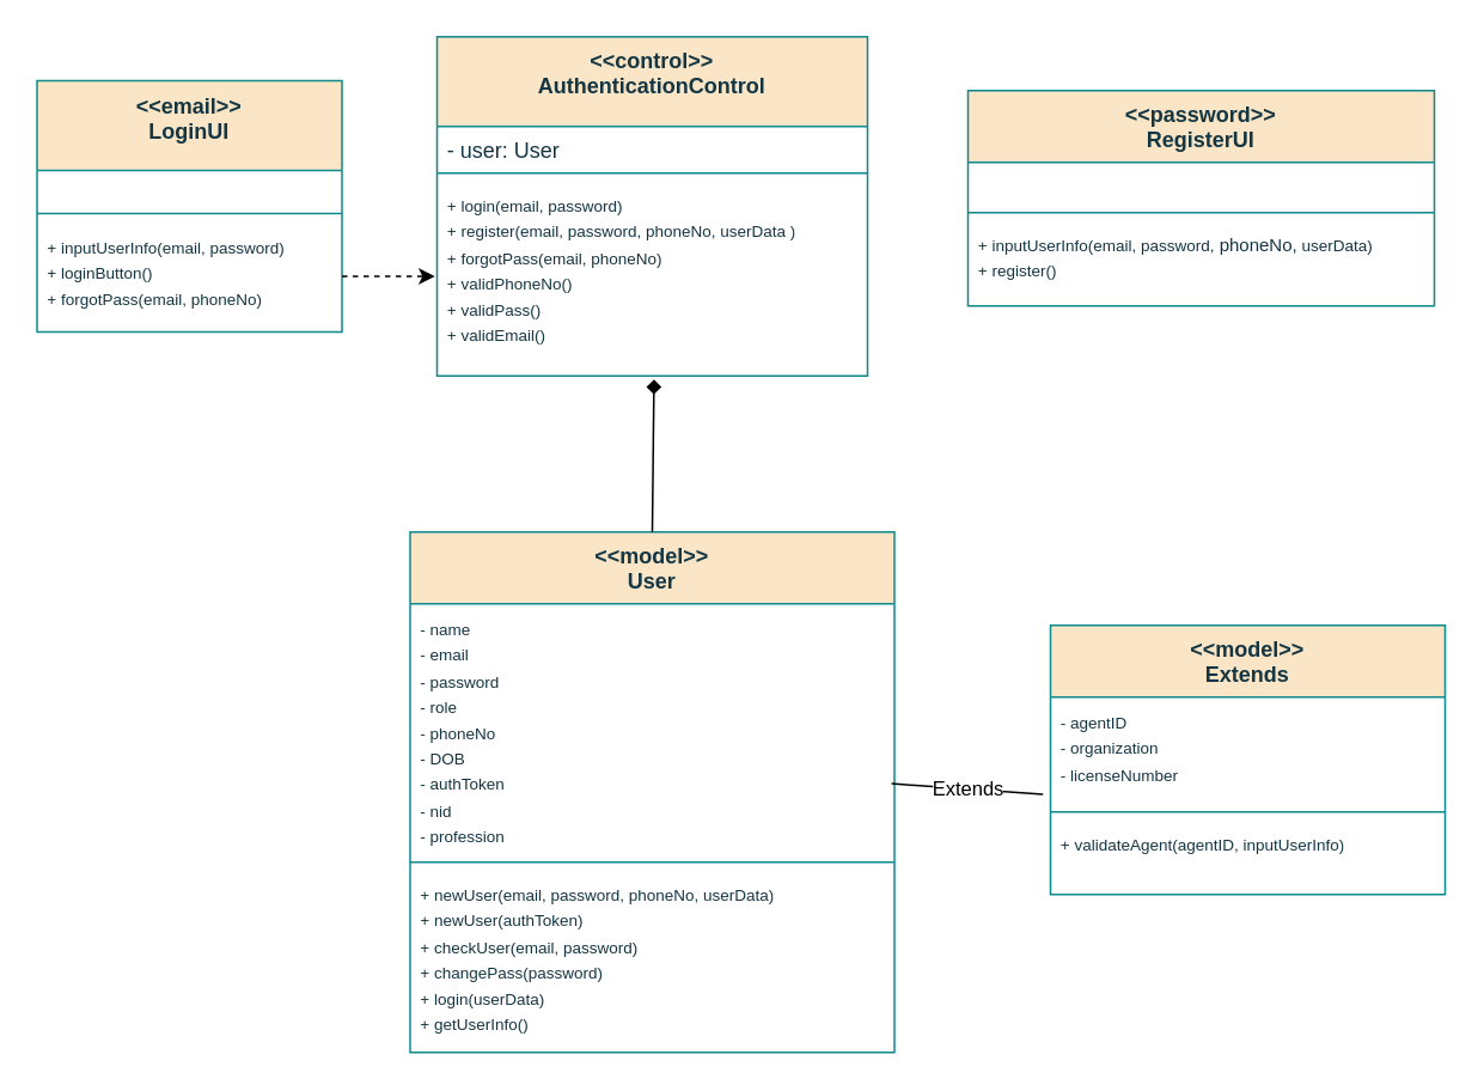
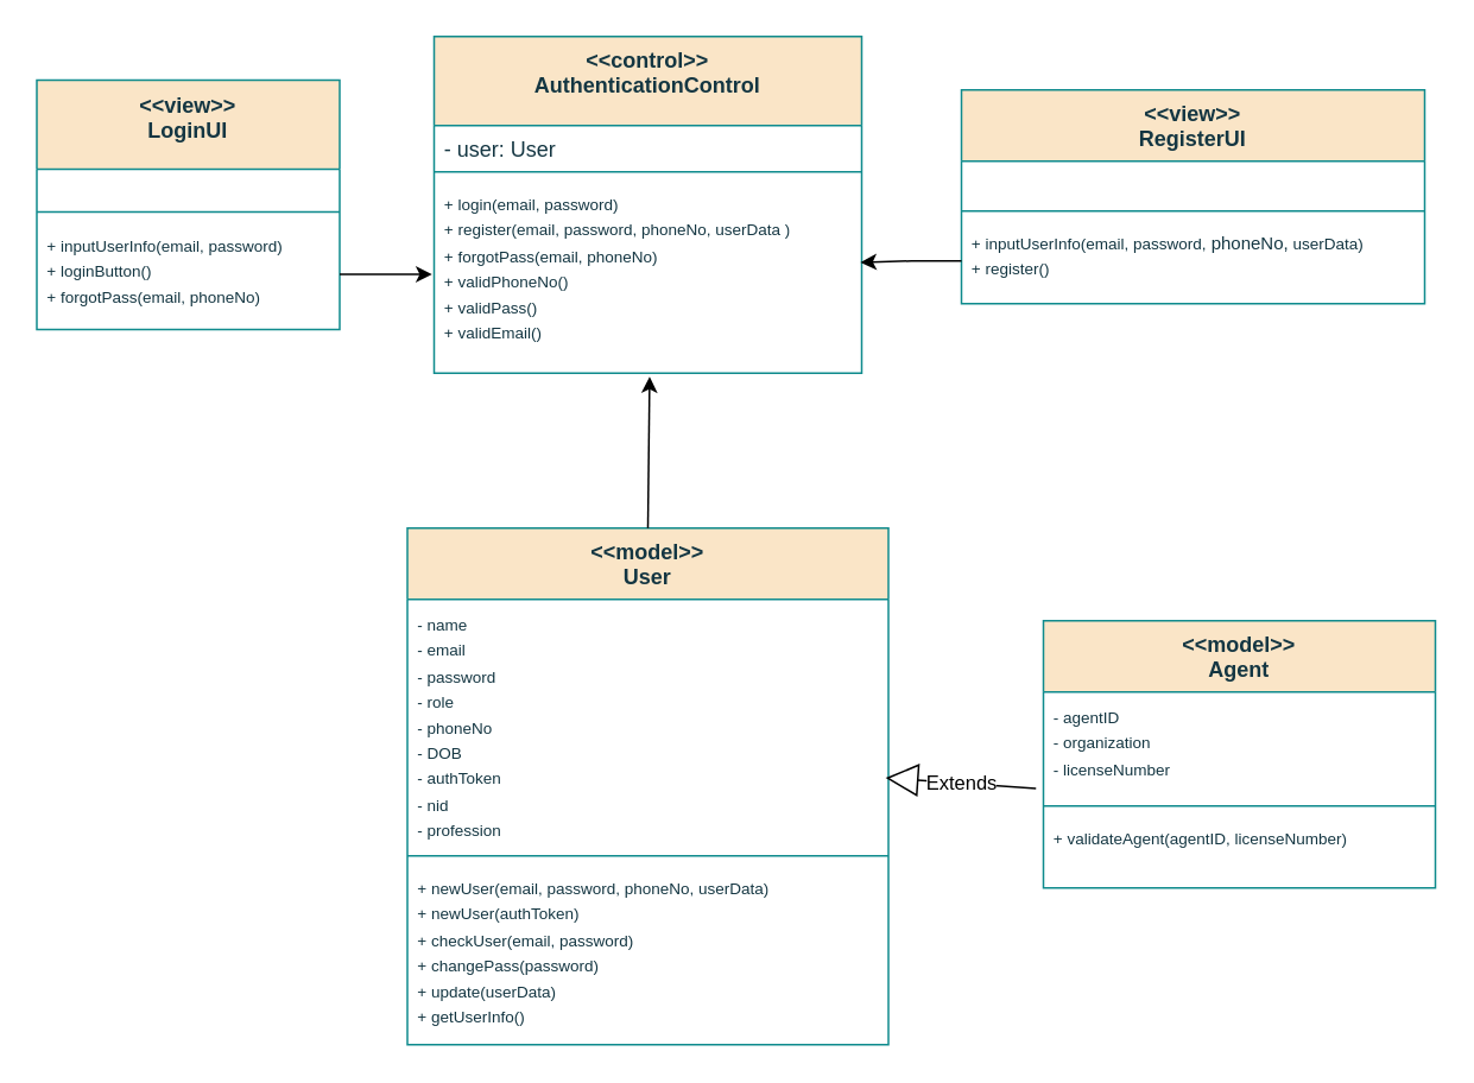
- <mxCell id="6" value="&amp;lt;&amp;lt;email&amp;gt;&amp;gt;&lt;br&gt;LoginUI" style="swimlane;fontStyle=1;align=center;verticalAlign=top;childLayout=stackLayout;horizontal=1;startSize=50;horizontalStack=0;resizeParent=1;resizeParentMax=0;resizeLast=0;collapsible=1;marginBottom=0;whiteSpace=wrap;html=1;labelBackgroundColor=none;fillColor=#FAE5C7;strokeColor=#0F8B8D;fontColor=#143642;" parent="1" vertex="1"><mxGeometry x="20" y="44.5" width="170" height="140" as="geometry" /></mxCell>
+ <mxCell id="6" value="&amp;lt;&amp;lt;view&amp;gt;&amp;gt;&lt;br&gt;LoginUI" style="swimlane;fontStyle=1;align=center;verticalAlign=top;childLayout=stackLayout;horizontal=1;startSize=50;horizontalStack=0;resizeParent=1;resizeParentMax=0;resizeLast=0;collapsible=1;marginBottom=0;whiteSpace=wrap;html=1;labelBackgroundColor=none;fillColor=#FAE5C7;strokeColor=#0F8B8D;fontColor=#143642;" parent="1" vertex="1"><mxGeometry x="20" y="44.5" width="170" height="140" as="geometry" /></mxCell>
- <mxCell id="15" value="&amp;lt;&amp;lt;password&amp;gt;&amp;gt;&lt;br style=&quot;border-color: var(--border-color);&quot;&gt;RegisterUI" style="swimlane;fontStyle=1;align=center;verticalAlign=top;childLayout=stackLayout;horizontal=1;startSize=40;horizontalStack=0;resizeParent=1;resizeParentMax=0;resizeLast=0;collapsible=1;marginBottom=0;whiteSpace=wrap;html=1;labelBackgroundColor=none;fillColor=#FAE5C7;strokeColor=#0F8B8D;fontColor=#143642;" parent="1" vertex="1"><mxGeometry x="539" y="50" width="260" height="120" as="geometry" /></mxCell>
+ <mxCell id="15" value="&amp;lt;&amp;lt;view&amp;gt;&amp;gt;&lt;br style=&quot;border-color: var(--border-color);&quot;&gt;RegisterUI" style="swimlane;fontStyle=1;align=center;verticalAlign=top;childLayout=stackLayout;horizontal=1;startSize=40;horizontalStack=0;resizeParent=1;resizeParentMax=0;resizeLast=0;collapsible=1;marginBottom=0;whiteSpace=wrap;html=1;labelBackgroundColor=none;fillColor=#FAE5C7;strokeColor=#0F8B8D;fontColor=#143642;" parent="1" vertex="1"><mxGeometry x="539" y="50" width="260" height="120" as="geometry" /></mxCell>
+ <mxCell id="20" style="edgeStyle=orthogonalEdgeStyle;rounded=0;orthogonalLoop=1;jettySize=auto;html=1;exitX=0;exitY=0.5;exitDx=0;exitDy=0;entryX=0.997;entryY=0.429;entryDx=0;entryDy=0;entryPerimeter=0;" parent="1" source="18" target="5" edge="1"><mxGeometry relative="1" as="geometry" /></mxCell>
- <mxCell id="19" style="edgeStyle=orthogonalEdgeStyle;rounded=0;orthogonalLoop=1;jettySize=auto;html=1;exitX=1;exitY=0.5;exitDx=0;exitDy=0;entryX=-0.005;entryY=0.491;entryDx=0;entryDy=0;entryPerimeter=0;dashed=1;" parent="1" source="9" target="5" edge="1"><mxGeometry relative="1" as="geometry" /></mxCell>
+ <mxCell id="19" style="edgeStyle=orthogonalEdgeStyle;rounded=0;orthogonalLoop=1;jettySize=auto;html=1;exitX=1;exitY=0.5;exitDx=0;exitDy=0;entryX=-0.005;entryY=0.491;entryDx=0;entryDy=0;entryPerimeter=0;" parent="1" source="9" target="5" edge="1"><mxGeometry relative="1" as="geometry" /></mxCell>
- <mxCell id="27" value="" style="endArrow=diamond;html=1;rounded=0;entryX=0.504;entryY=1.018;entryDx=0;entryDy=0;entryPerimeter=0;exitX=0.5;exitY=0;exitDx=0;exitDy=0;" edge="1" parent="1" source="10" target="5"><mxGeometry width="50" height="50" relative="1" as="geometry"><mxPoint x="389" y="328" as="sourcePoint" /><mxPoint x="439" y="278" as="targetPoint" /></mxGeometry></mxCell>
+ <mxCell id="27" value="" style="endArrow=classic;html=1;rounded=0;entryX=0.504;entryY=1.018;entryDx=0;entryDy=0;entryPerimeter=0;exitX=0.5;exitY=0;exitDx=0;exitDy=0;" edge="1" parent="1" source="10" target="5"><mxGeometry width="50" height="50" relative="1" as="geometry"><mxPoint x="389" y="328" as="sourcePoint" /><mxPoint x="439" y="278" as="targetPoint" /></mxGeometry></mxCell>
- <mxCell id="21" value="&amp;lt;&amp;lt;model&amp;gt;&amp;gt;&lt;br&gt;Extends" style="swimlane;fontStyle=1;align=center;verticalAlign=top;childLayout=stackLayout;horizontal=1;startSize=40;horizontalStack=0;resizeParent=1;resizeParentMax=0;resizeLast=0;collapsible=1;marginBottom=0;whiteSpace=wrap;html=1;labelBackgroundColor=none;fillColor=#FAE5C7;strokeColor=#0F8B8D;fontColor=#143642;" parent="1" vertex="1"><mxGeometry x="585" y="348" width="220" height="150" as="geometry" /></mxCell>
+ <mxCell id="21" value="&amp;lt;&amp;lt;model&amp;gt;&amp;gt;&lt;br&gt;Agent" style="swimlane;fontStyle=1;align=center;verticalAlign=top;childLayout=stackLayout;horizontal=1;startSize=40;horizontalStack=0;resizeParent=1;resizeParentMax=0;resizeLast=0;collapsible=1;marginBottom=0;whiteSpace=wrap;html=1;labelBackgroundColor=none;fillColor=#FAE5C7;strokeColor=#0F8B8D;fontColor=#143642;" parent="1" vertex="1"><mxGeometry x="585" y="348" width="220" height="150" as="geometry" /></mxCell>
- <mxCell id="26" value="Extends" style="endArrow=none;endSize=16;endFill=0;html=1;rounded=0;entryX=0.994;entryY=0.716;entryDx=0;entryDy=0;entryPerimeter=0;exitX=-0.019;exitY=0.902;exitDx=0;exitDy=0;exitPerimeter=0;" parent="1" source="22" target="11" edge="1"><mxGeometry width="160" relative="1" as="geometry"><mxPoint x="590" y="490" as="sourcePoint" /><mxPoint x="750" y="490" as="targetPoint" /></mxGeometry></mxCell>
+ <mxCell id="26" value="Extends" style="endArrow=block;endSize=16;endFill=0;html=1;rounded=0;entryX=0.994;entryY=0.716;entryDx=0;entryDy=0;entryPerimeter=0;exitX=-0.019;exitY=0.902;exitDx=0;exitDy=0;exitPerimeter=0;" parent="1" source="22" target="11" edge="1"><mxGeometry width="160" relative="1" as="geometry"><mxPoint x="590" y="490" as="sourcePoint" /><mxPoint x="750" y="490" as="targetPoint" /></mxGeometry></mxCell>
- <mxCell id="25" value="&lt;div&gt;&lt;font style=&quot;font-size: 9px;&quot;&gt;+ validateAgent(agentID, inputUserInfo)&lt;/font&gt;&lt;/div&gt;" style="text;strokeColor=none;fillColor=none;align=left;verticalAlign=top;spacingLeft=4;spacingRight=4;overflow=hidden;rotatable=0;points=[[0,0.5],[1,0.5]];portConstraint=eastwest;whiteSpace=wrap;html=1;labelBackgroundColor=none;fontColor=#143642;" parent="21" vertex="1"><mxGeometry y="108" width="220" height="42" as="geometry" /></mxCell>
+ <mxCell id="25" value="&lt;div&gt;&lt;font style=&quot;font-size: 9px;&quot;&gt;+ validateAgent(agentID, licenseNumber)&lt;/font&gt;&lt;/div&gt;" style="text;strokeColor=none;fillColor=none;align=left;verticalAlign=top;spacingLeft=4;spacingRight=4;overflow=hidden;rotatable=0;points=[[0,0.5],[1,0.5]];portConstraint=eastwest;whiteSpace=wrap;html=1;labelBackgroundColor=none;fontColor=#143642;" parent="21" vertex="1"><mxGeometry y="108" width="220" height="42" as="geometry" /></mxCell>
- <mxCell id="14" value="&lt;font face=&quot;Helvetica&quot; style=&quot;font-size: 9px;&quot;&gt;+ newUser(email, password, phoneNo, userData)&lt;/font&gt;&lt;div&gt;&lt;font style=&quot;font-size: 9px;&quot; face=&quot;Helvetica&quot;&gt;+ newUser(authToken)&lt;br style=&quot;border-color: var(--border-color);&quot;&gt;+ checkUser(email, password)&lt;br style=&quot;border-color: var(--border-color);&quot;&gt;+ changePass(password)&lt;br style=&quot;border-color: var(--border-color);&quot;&gt;+ login(userData&lt;span style=&quot;background-color: initial;&quot;&gt;)&lt;/span&gt;&lt;/font&gt;&lt;/div&gt;&lt;div&gt;&lt;font style=&quot;font-size: 9px;&quot; face=&quot;Helvetica&quot;&gt;+ getUserInfo()&lt;/font&gt;&lt;font size=&quot;1&quot;&gt;&lt;br&gt;&lt;/font&gt;&lt;/div&gt;" style="text;strokeColor=none;fillColor=none;align=left;verticalAlign=top;spacingLeft=4;spacingRight=4;overflow=hidden;rotatable=0;points=[[0,0.5],[1,0.5]];portConstraint=eastwest;whiteSpace=wrap;html=1;labelBackgroundColor=none;fontColor=#143642;" parent="10" vertex="1"><mxGeometry y="188" width="270" height="102" as="geometry" /></mxCell>
+ <mxCell id="14" value="&lt;font face=&quot;Helvetica&quot; style=&quot;font-size: 9px;&quot;&gt;+ newUser(email, password, phoneNo, userData)&lt;/font&gt;&lt;div&gt;&lt;font style=&quot;font-size: 9px;&quot; face=&quot;Helvetica&quot;&gt;+ newUser(authToken)&lt;br style=&quot;border-color: var(--border-color);&quot;&gt;+ checkUser(email, password)&lt;br style=&quot;border-color: var(--border-color);&quot;&gt;+ changePass(password)&lt;br style=&quot;border-color: var(--border-color);&quot;&gt;+ update(userData&lt;span style=&quot;background-color: initial;&quot;&gt;)&lt;/span&gt;&lt;/font&gt;&lt;/div&gt;&lt;div&gt;&lt;font style=&quot;font-size: 9px;&quot; face=&quot;Helvetica&quot;&gt;+ getUserInfo()&lt;/font&gt;&lt;font size=&quot;1&quot;&gt;&lt;br&gt;&lt;/font&gt;&lt;/div&gt;" style="text;strokeColor=none;fillColor=none;align=left;verticalAlign=top;spacingLeft=4;spacingRight=4;overflow=hidden;rotatable=0;points=[[0,0.5],[1,0.5]];portConstraint=eastwest;whiteSpace=wrap;html=1;labelBackgroundColor=none;fontColor=#143642;" parent="10" vertex="1"><mxGeometry y="188" width="270" height="102" as="geometry" /></mxCell>
